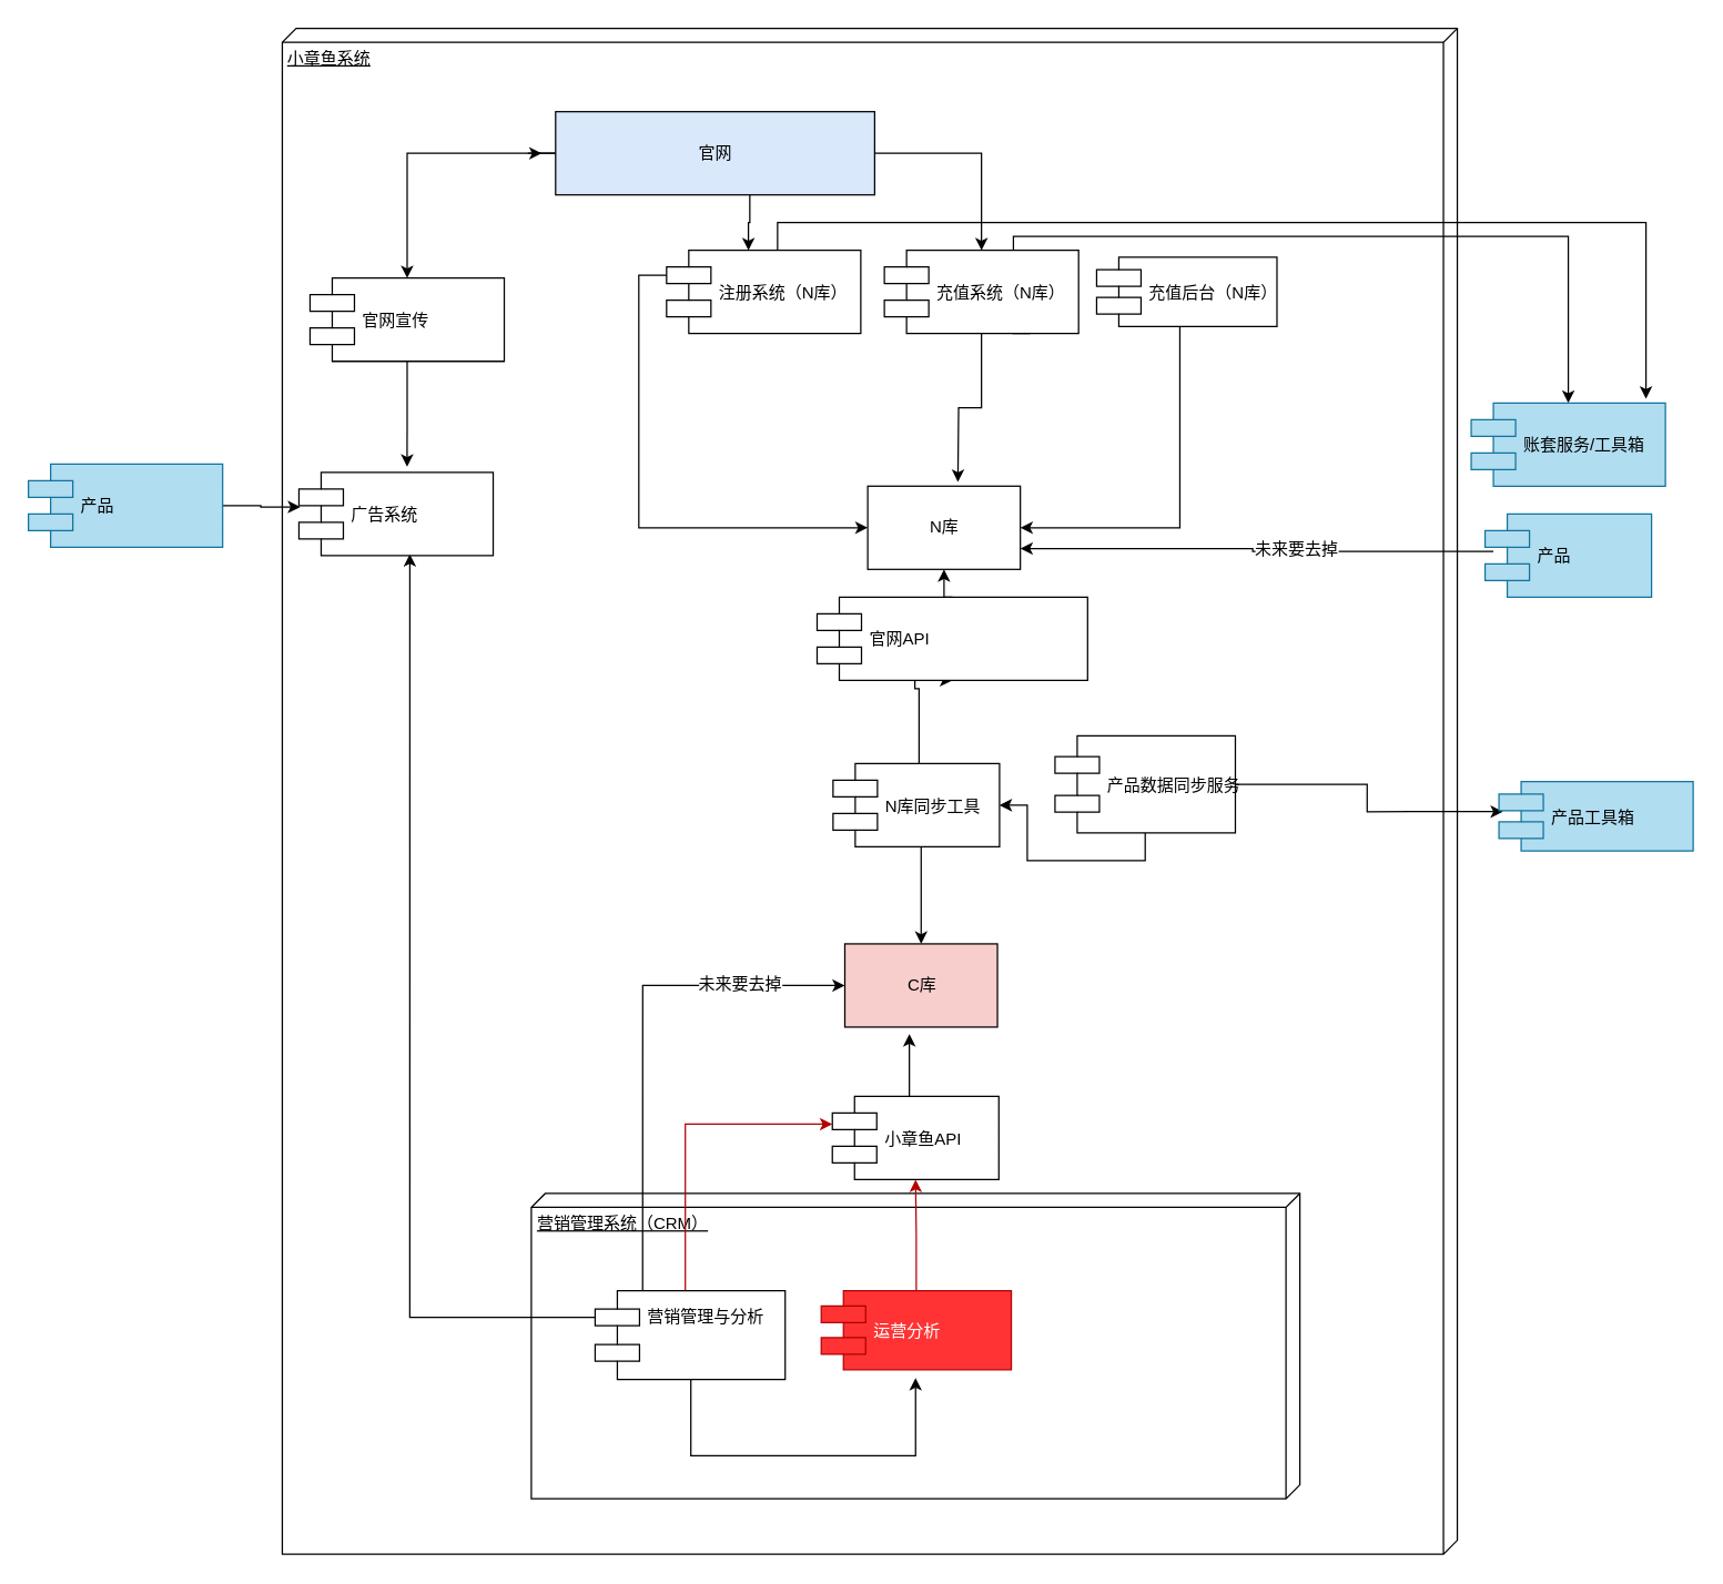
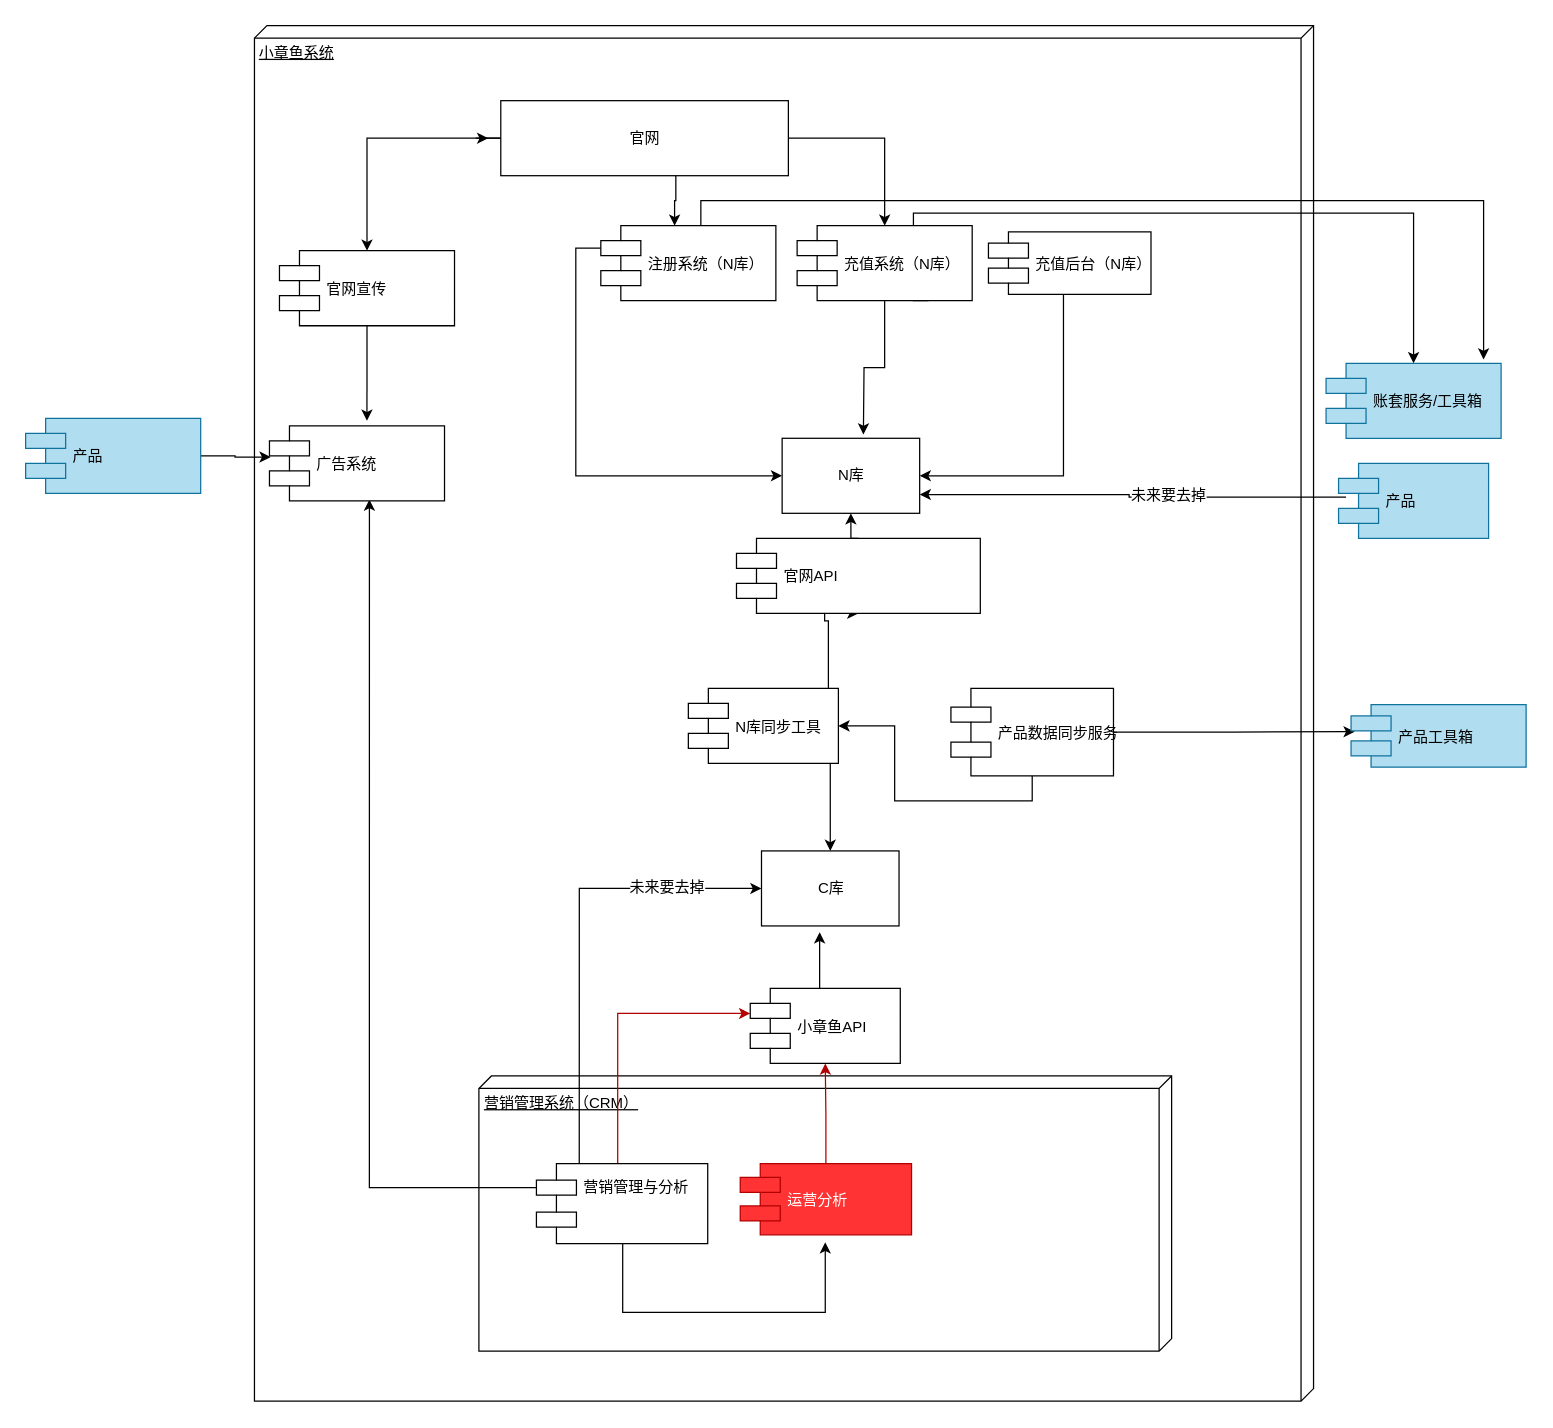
- <mxCell id="34" value="官网" style="html=1;fillColor=#dae8fc;" vertex="1" parent="1"><mxGeometry x="400" y="80" width="230" height="60" as="geometry" /></mxCell>
+ <mxCell id="34" value="官网" style="html=1;" vertex="1" parent="1"><mxGeometry x="400" y="80" width="230" height="60" as="geometry" /></mxCell>
- <mxCell id="45" value="产品数据同步服务" style="shape=component;align=left;spacingLeft=36;" vertex="1" parent="1"><mxGeometry x="760" y="530" width="130" height="70" as="geometry" /></mxCell>
+ <mxCell id="45" value="产品数据同步服务" style="shape=component;align=left;spacingLeft=36;" vertex="1" parent="1"><mxGeometry x="760" y="550" width="130" height="70" as="geometry" /></mxCell>
- <mxCell id="16" value="N库同步工具" style="shape=component;align=left;spacingLeft=36;" vertex="1" parent="1"><mxGeometry x="600" y="550" width="120" height="60" as="geometry" /></mxCell>
+ <mxCell id="16" value="N库同步工具" style="shape=component;align=left;spacingLeft=36;" vertex="1" parent="1"><mxGeometry x="550" y="550" width="120" height="60" as="geometry" /></mxCell>
- <mxCell id="28" value="C库" style="html=1;fillColor=#f8cecc;" vertex="1" parent="1"><mxGeometry x="608.5" y="680" width="110" height="60" as="geometry" /></mxCell>
+ <mxCell id="28" value="C库" style="html=1;" vertex="1" parent="1"><mxGeometry x="608.5" y="680" width="110" height="60" as="geometry" /></mxCell>
